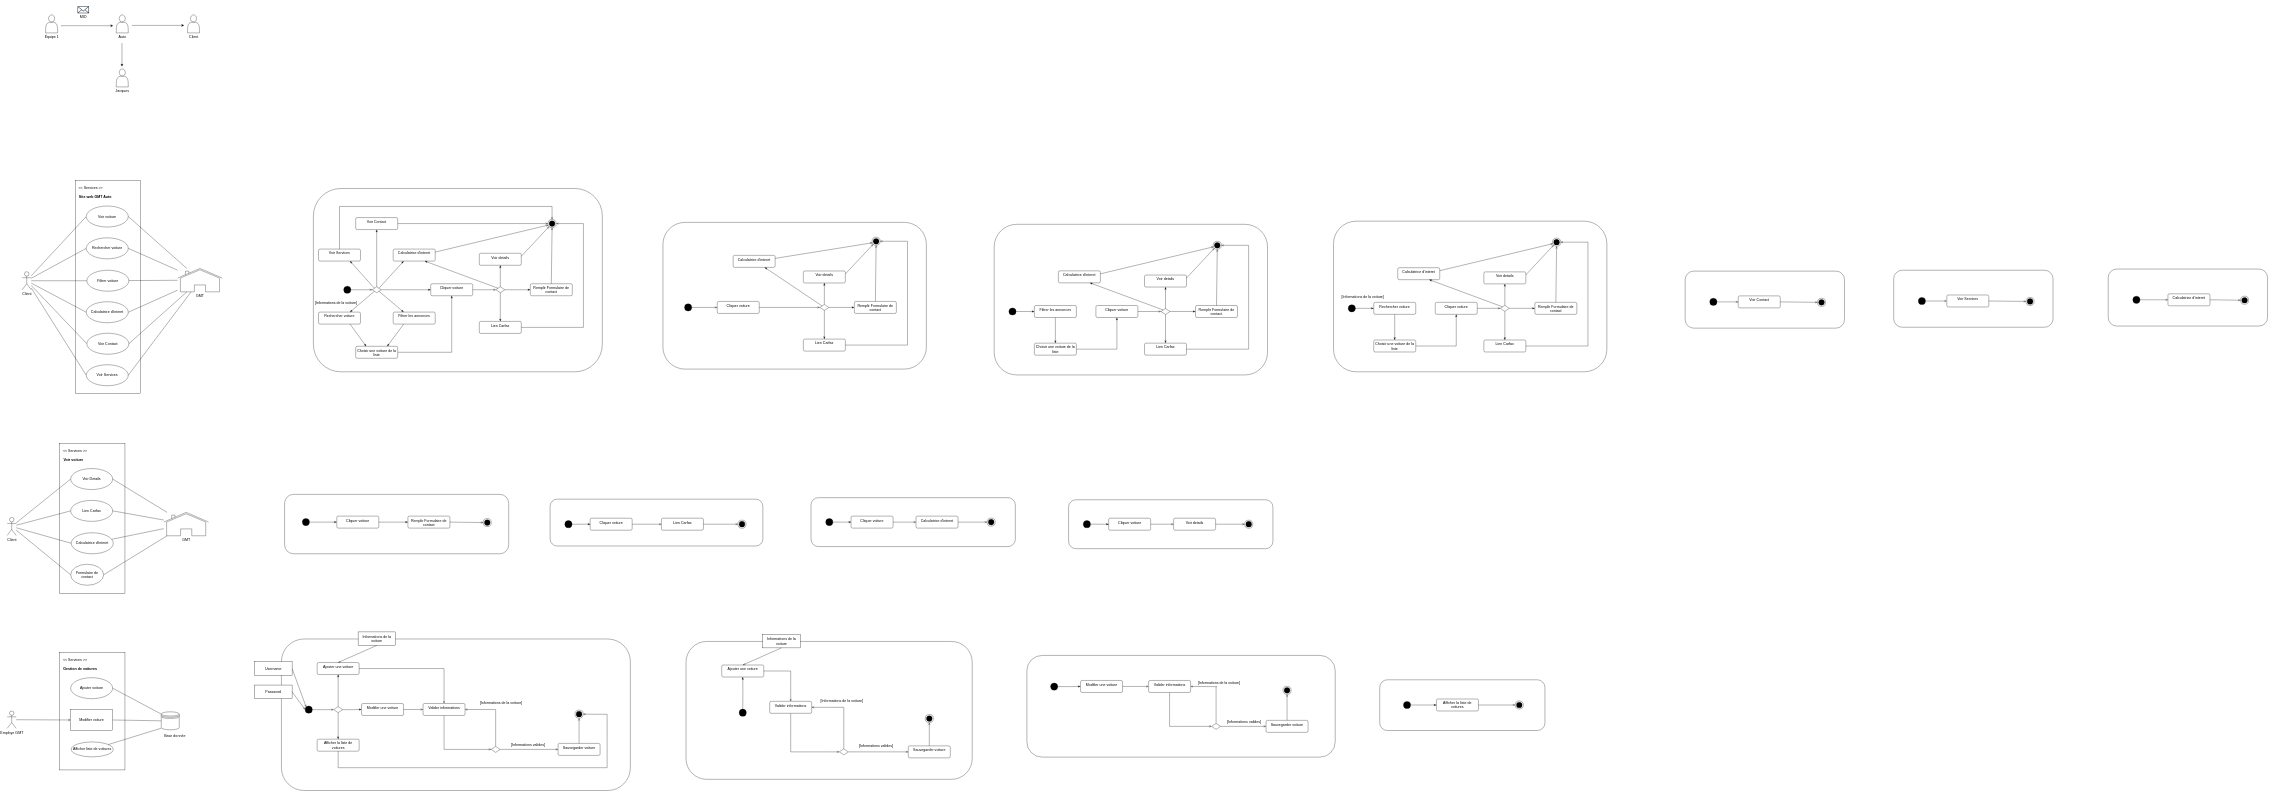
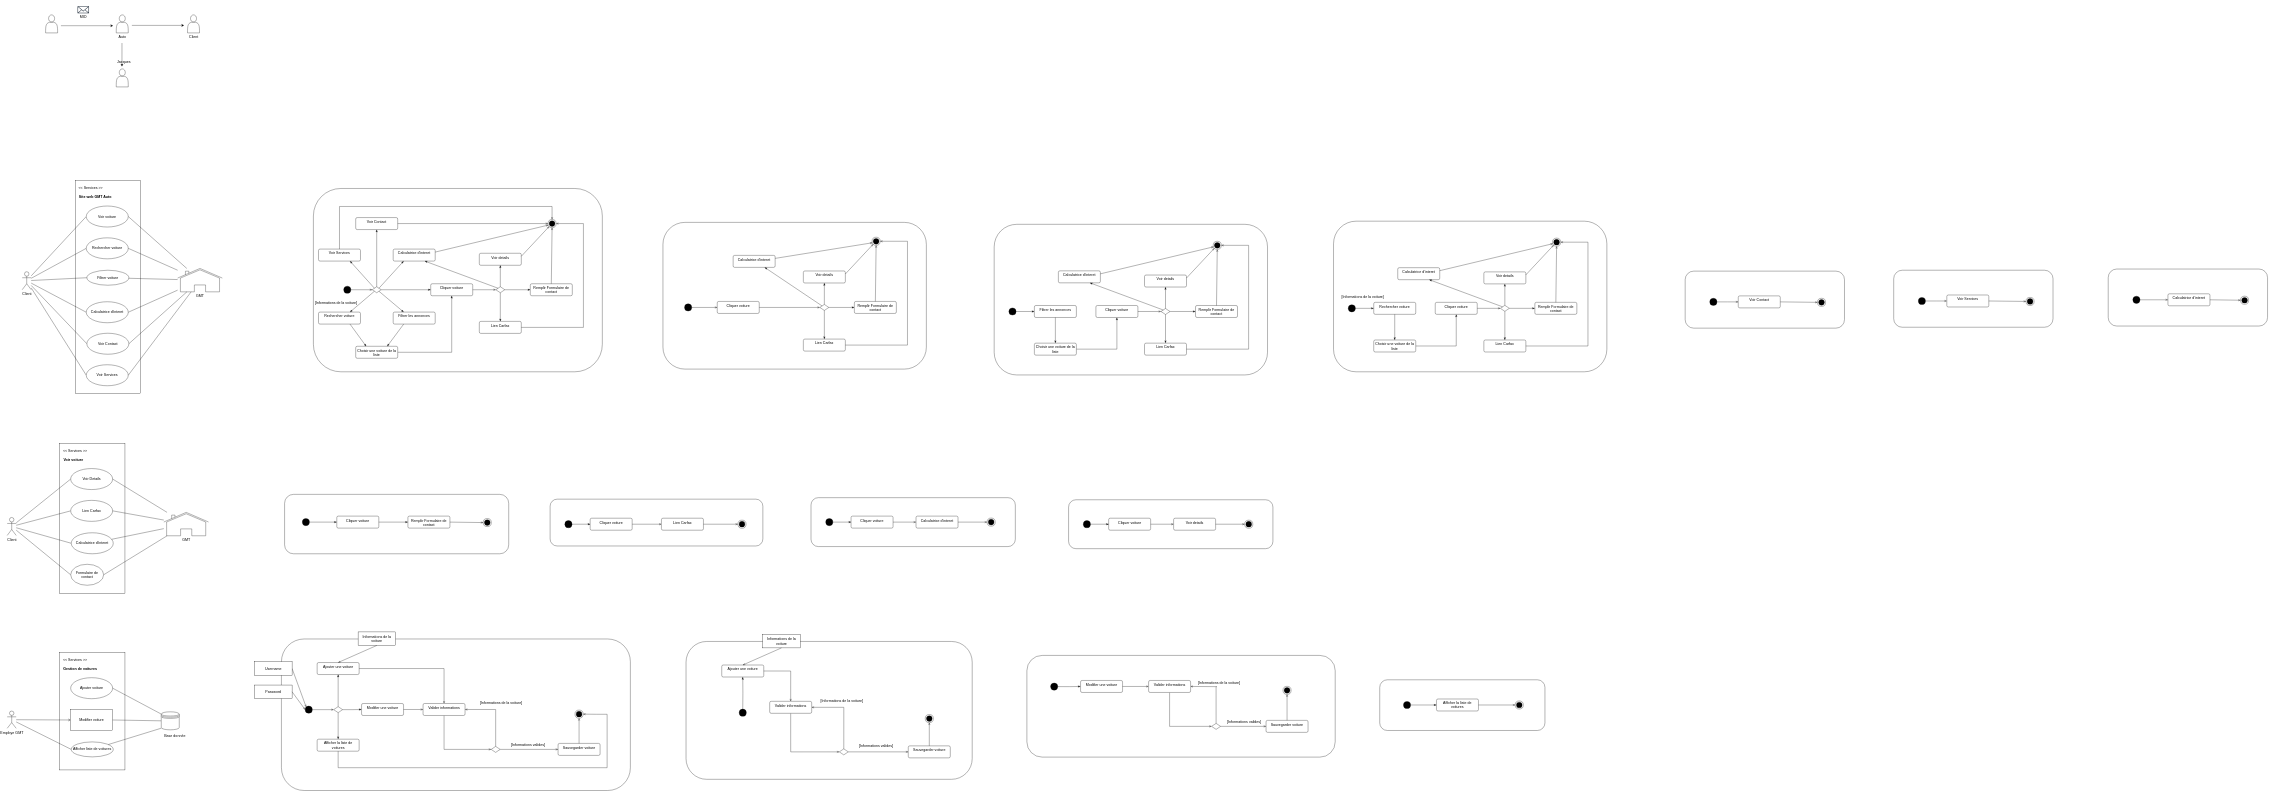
- <mxCell id="4" value="Équipe 1" style="text;html=1;align=center;verticalAlign=middle;resizable=0;points=[];autosize=1;strokeColor=none;fillColor=none;" vertex="1" parent="1"><mxGeometry x="136" y="109" width="65" height="26" as="geometry" /></mxCell>
- <mxCell id="14" value="Jacques" style="text;html=1;align=center;verticalAlign=middle;resizable=0;points=[];autosize=1;strokeColor=none;fillColor=none;" vertex="1" parent="1"><mxGeometry x="372.5" y="289" width="63" height="26" as="geometry" /></mxCell>
+ <mxCell id="14" value="Jacques" style="text;html=1;align=center;verticalAlign=middle;resizable=0;points=[];autosize=1;strokeColor=none;fillColor=none;" vertex="1" parent="1"><mxGeometry x="377.5" y="194" width="63" height="26" as="geometry" /></mxCell>
- <mxCell id="26" value="Filtrer voiture" style="ellipse;whiteSpace=wrap;html=1;" vertex="1" parent="1"><mxGeometry x="286" y="900" width="140" height="70" as="geometry" /></mxCell>
+ <mxCell id="26" value="Filtrer voiture" style="ellipse;whiteSpace=wrap;html=1;" vertex="1" parent="1"><mxGeometry x="286" y="900" width="140" height="50" as="geometry" /></mxCell>
+ <mxCell id="96" style="rounded=0;orthogonalLoop=1;jettySize=auto;html=1;entryX=0;entryY=0.5;entryDx=0;entryDy=0;endArrow=none;endFill=0;" edge="1" parent="1" source="97" target="98"><mxGeometry relative="1" as="geometry" /></mxCell>
